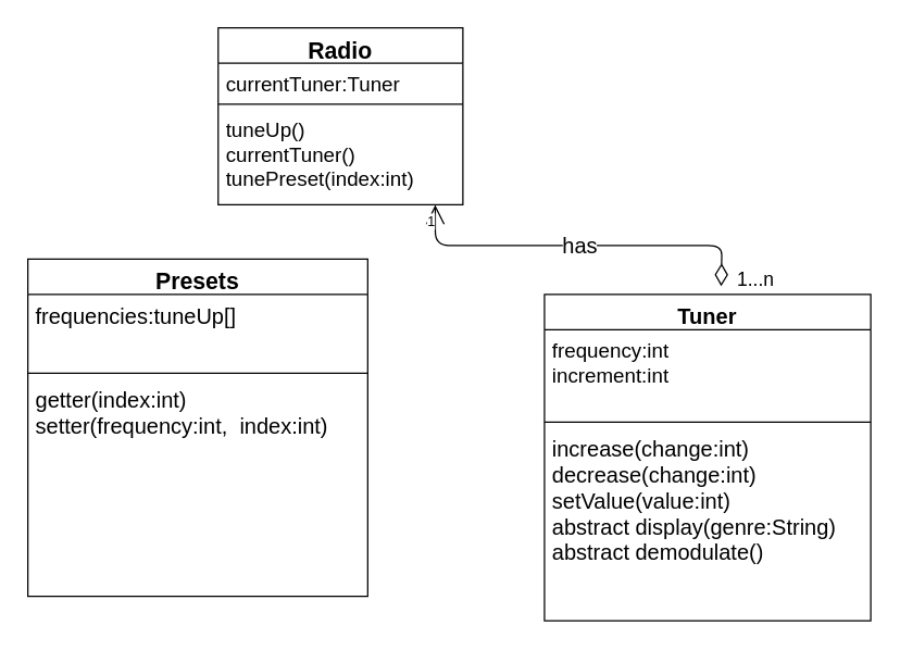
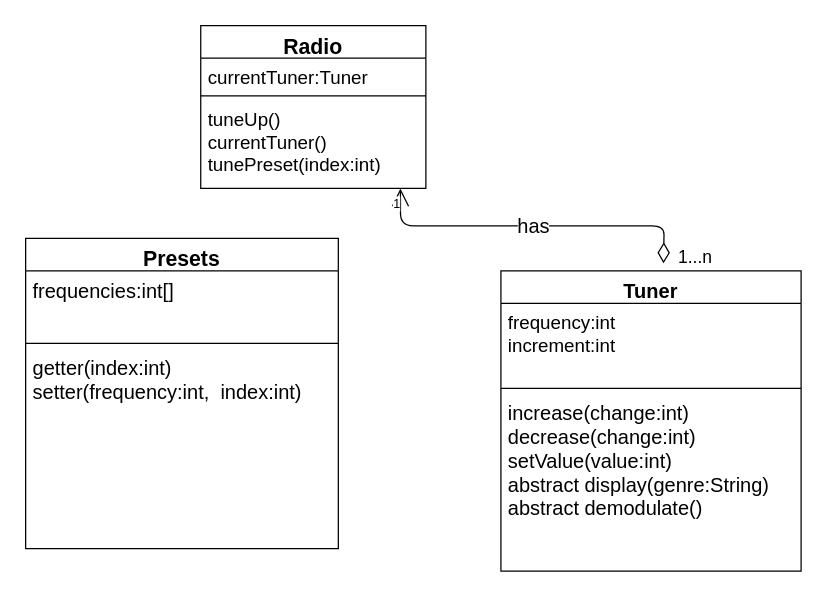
- <mxCell id="7" value="frequencies:tuneUp[]&#10;&#10;" style="text;strokeColor=none;fillColor=none;align=left;verticalAlign=top;spacingLeft=4;spacingRight=4;overflow=hidden;rotatable=0;points=[[0,0.5],[1,0.5]];portConstraint=eastwest;fontSize=16;" vertex="1" parent="6"><mxGeometry y="26" width="250" height="54" as="geometry" /></mxCell>
+ <mxCell id="7" value="frequencies:int[]&#10;&#10;" style="text;strokeColor=none;fillColor=none;align=left;verticalAlign=top;spacingLeft=4;spacingRight=4;overflow=hidden;rotatable=0;points=[[0,0.5],[1,0.5]];portConstraint=eastwest;fontSize=16;" vertex="1" parent="6"><mxGeometry y="26" width="250" height="54" as="geometry" /></mxCell>
